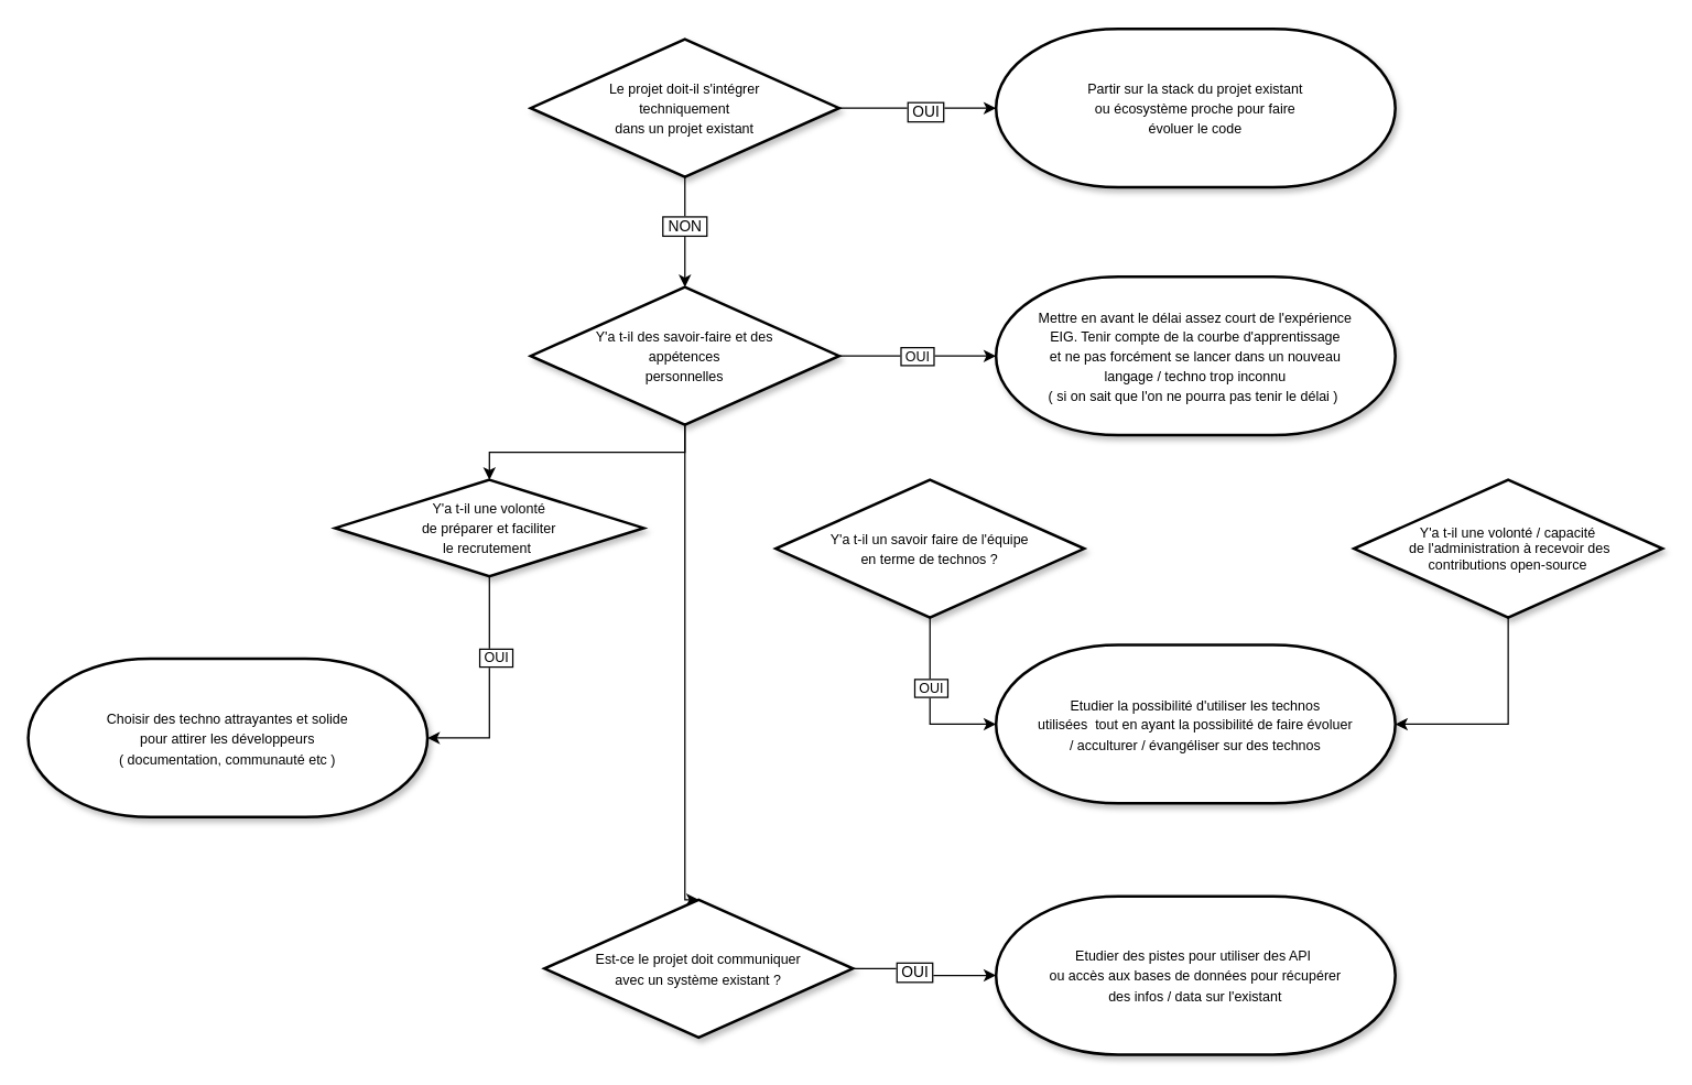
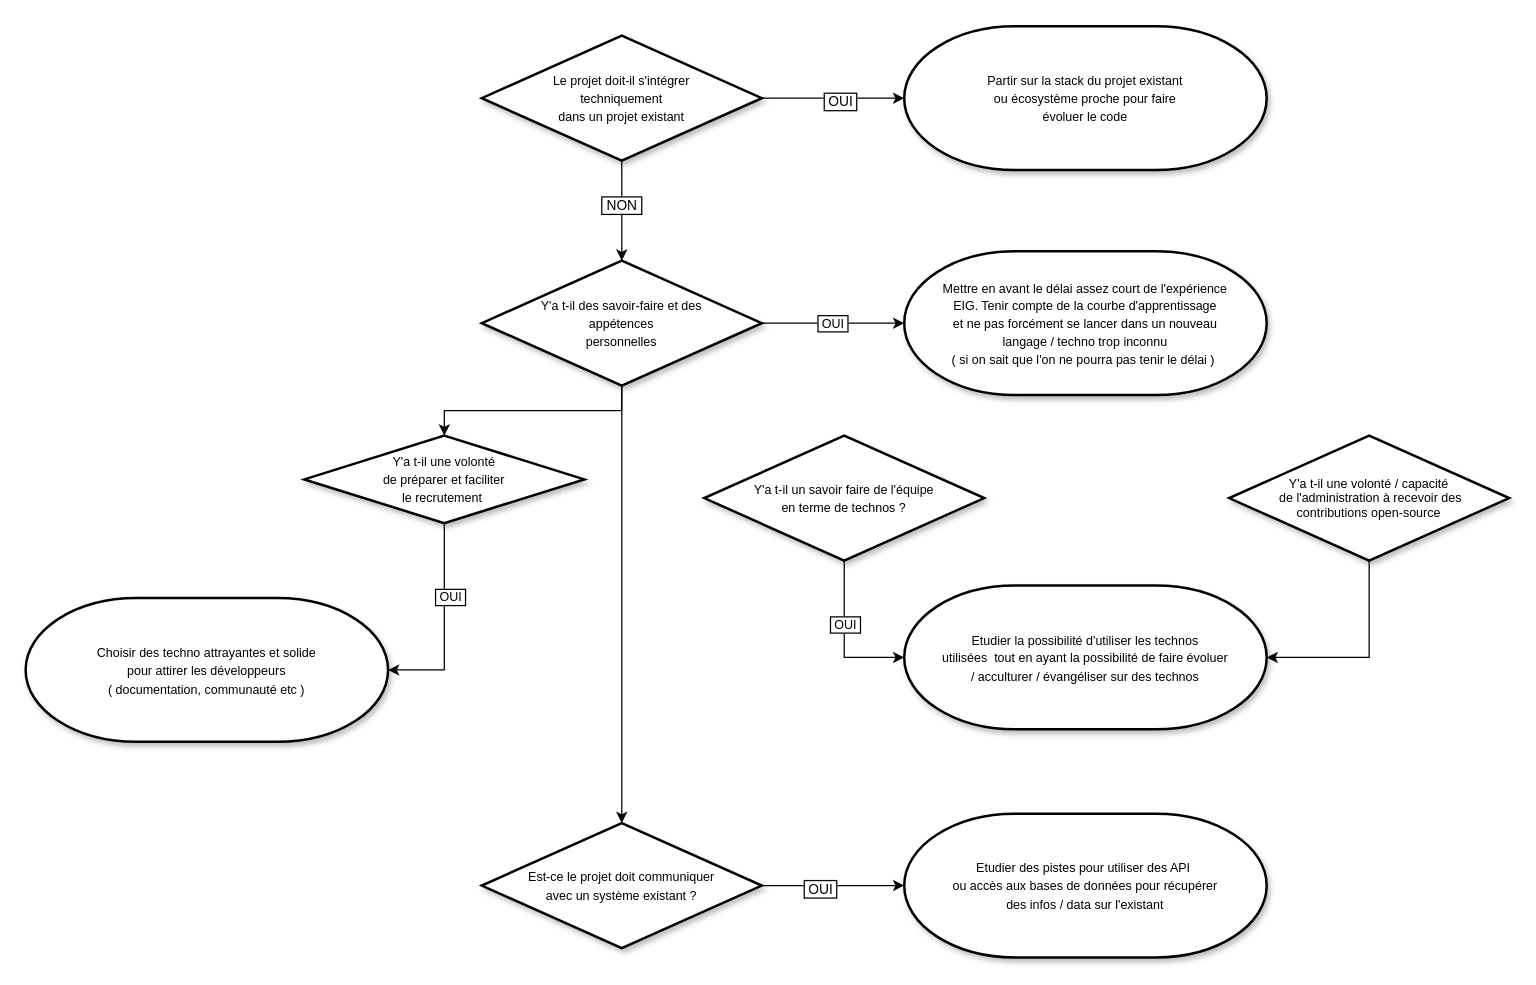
- <mxCell id="10" value="&lt;font style=&quot;font-size: 10px&quot;&gt;Est-ce le projet doit communiquer&lt;br&gt;avec un système existant ?&lt;/font&gt;" style="strokeWidth=2;html=1;shape=mxgraph.flowchart.decision;whiteSpace=wrap;shadow=1;" vertex="1" parent="1"><mxGeometry x="395" y="653" width="224" height="100" as="geometry" /></mxCell>
+ <mxCell id="10" value="&lt;font style=&quot;font-size: 10px&quot;&gt;Est-ce le projet doit communiquer&lt;br&gt;avec un système existant ?&lt;/font&gt;" style="strokeWidth=2;html=1;shape=mxgraph.flowchart.decision;whiteSpace=wrap;shadow=1;" vertex="1" parent="1"><mxGeometry x="385" y="658" width="224" height="100" as="geometry" /></mxCell>
